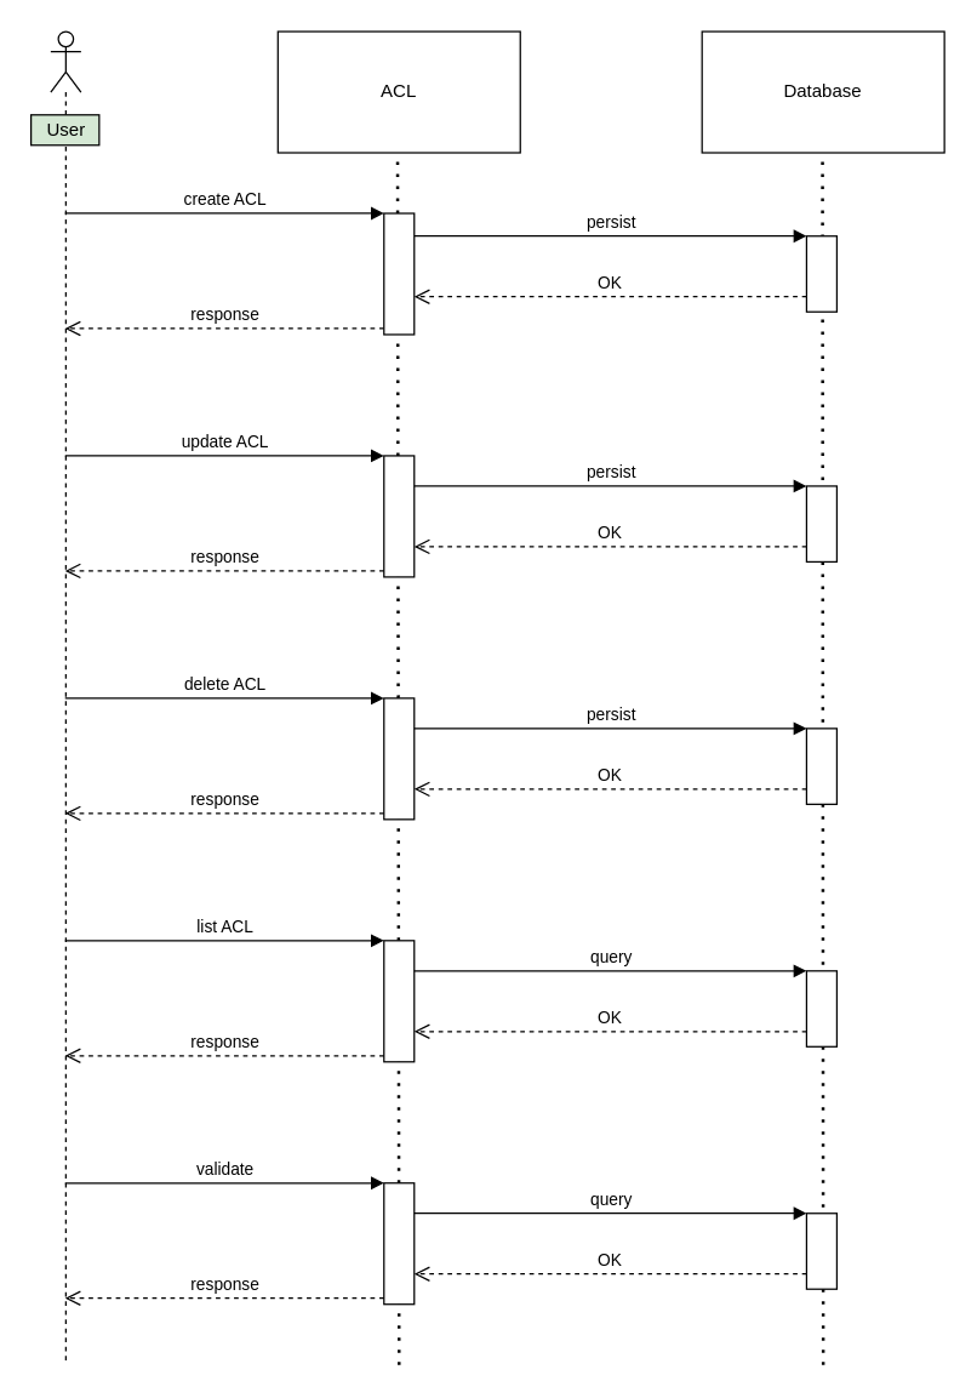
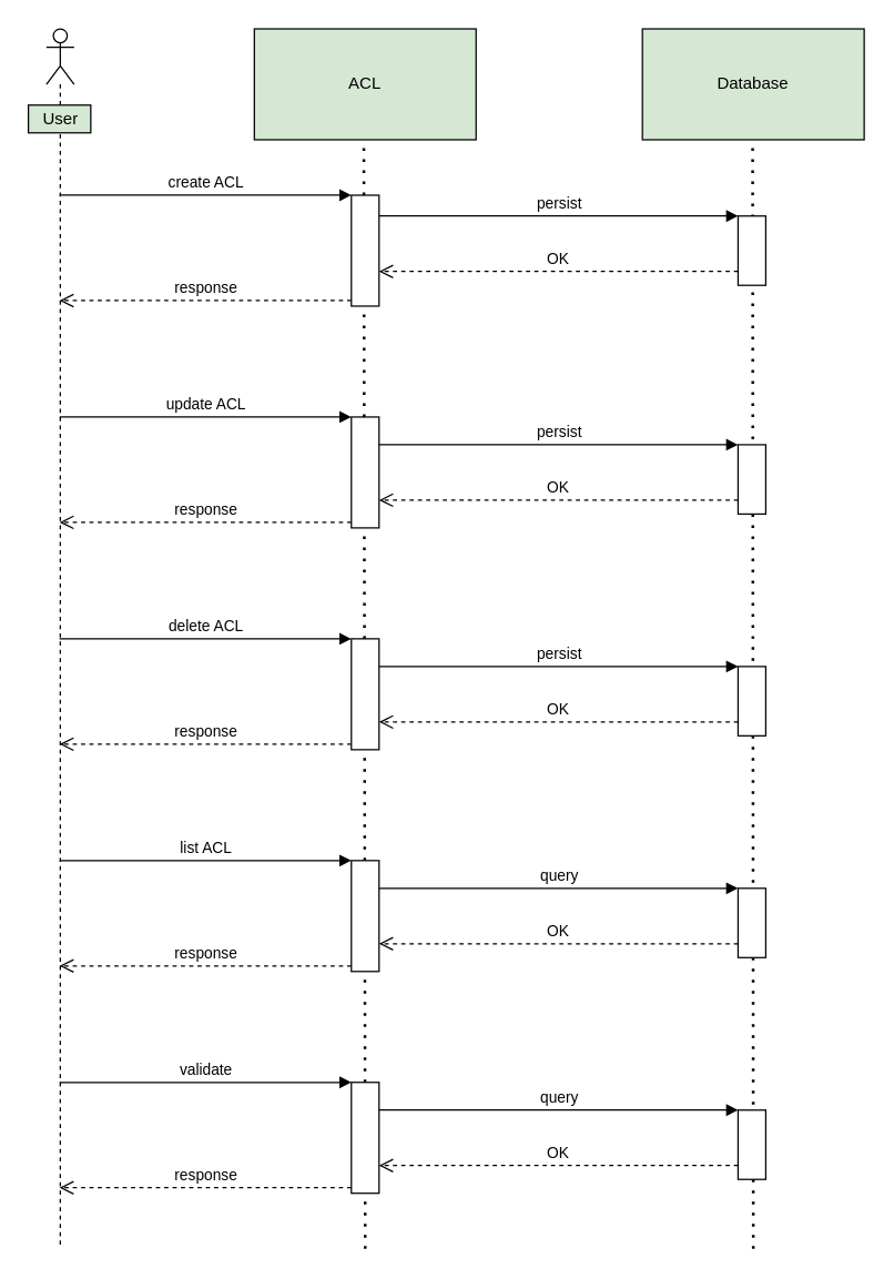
- <mxCell id="2" value="ACL" style="rounded=0;whiteSpace=wrap;html=1;" parent="1" vertex="1"><mxGeometry x="183" y="20" width="160" height="80" as="geometry" /></mxCell>
+ <mxCell id="2" value="ACL" style="rounded=0;whiteSpace=wrap;html=1;fillColor=#d5e8d4;" parent="1" vertex="1"><mxGeometry x="183" y="20" width="160" height="80" as="geometry" /></mxCell>
- <mxCell id="3" value="Database" style="rounded=0;whiteSpace=wrap;html=1;" parent="1" vertex="1"><mxGeometry x="463" y="20" width="160" height="80" as="geometry" /></mxCell>
+ <mxCell id="3" value="Database" style="rounded=0;whiteSpace=wrap;html=1;fillColor=#d5e8d4;" parent="1" vertex="1"><mxGeometry x="463" y="20" width="160" height="80" as="geometry" /></mxCell>
